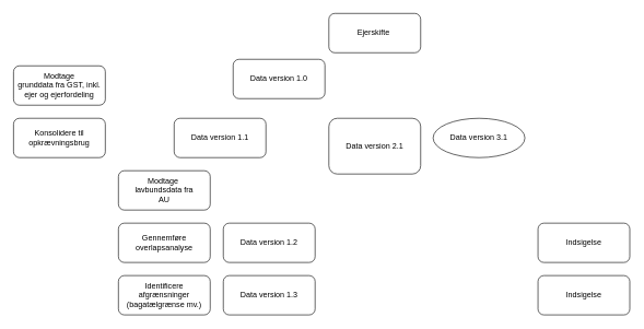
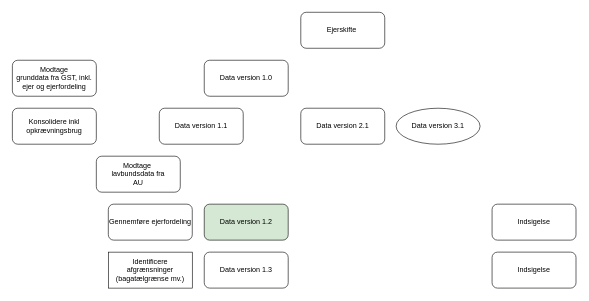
- <mxCell id="11" value="Data version 1.0" style="rounded=1;whiteSpace=wrap;html=1;" vertex="1" parent="1"><mxGeometry x="355" y="90" width="140" height="60" as="geometry" /></mxCell>
+ <mxCell id="11" value="Data version 1.0" style="rounded=1;whiteSpace=wrap;html=1;" vertex="1" parent="1"><mxGeometry x="340" y="100" width="140" height="60" as="geometry" /></mxCell>
- <mxCell id="9" value="Konsolidere til opkrævningsbrug" style="rounded=1;whiteSpace=wrap;html=1;" vertex="1" parent="1"><mxGeometry x="20" y="180" width="140" height="60" as="geometry" /></mxCell>
+ <mxCell id="9" value="Konsolidere inkl opkrævningsbrug" style="rounded=1;whiteSpace=wrap;html=1;" vertex="1" parent="1"><mxGeometry x="20" y="180" width="140" height="60" as="geometry" /></mxCell>
- <mxCell id="14" value="Data version 2.1" style="rounded=1;whiteSpace=wrap;html=1;" vertex="1" parent="1"><mxGeometry x="501" y="180" width="140" height="85" as="geometry" /></mxCell>
+ <mxCell id="14" value="Data version 2.1" style="rounded=1;whiteSpace=wrap;html=1;" vertex="1" parent="1"><mxGeometry x="501" y="180" width="140" height="60" as="geometry" /></mxCell>
- <mxCell id="3" value="Modtage&amp;nbsp;&lt;div&gt;lavbundsdata fra&lt;div&gt;AU&lt;/div&gt;&lt;/div&gt;" style="rounded=1;whiteSpace=wrap;html=1;" parent="1" vertex="1"><mxGeometry x="180" y="260" width="140" height="60" as="geometry" /></mxCell>
+ <mxCell id="3" value="Modtage&amp;nbsp;&lt;div&gt;lavbundsdata fra&lt;div&gt;AU&lt;/div&gt;&lt;/div&gt;" style="rounded=1;whiteSpace=wrap;html=1;" parent="1" vertex="1"><mxGeometry x="160" y="260" width="140" height="60" as="geometry" /></mxCell>
- <mxCell id="5" value="Gennemføre overlapsanalyse" style="rounded=1;whiteSpace=wrap;html=1;" parent="1" vertex="1"><mxGeometry x="180" y="340" width="140" height="60" as="geometry" /></mxCell>
+ <mxCell id="5" value="Gennemføre ejerfordeling" style="rounded=1;whiteSpace=wrap;html=1;" parent="1" vertex="1"><mxGeometry x="180" y="340" width="140" height="60" as="geometry" /></mxCell>
- <mxCell id="6" value="Data version 1.2" style="rounded=1;whiteSpace=wrap;html=1;" parent="1" vertex="1"><mxGeometry x="340" y="340" width="140" height="60" as="geometry" /></mxCell>
+ <mxCell id="6" value="Data version 1.2" style="rounded=1;whiteSpace=wrap;html=1;fillColor=#d5e8d4;" parent="1" vertex="1"><mxGeometry x="340" y="340" width="140" height="60" as="geometry" /></mxCell>
- <mxCell id="4" value="Identificere afgrænsninger&lt;div&gt;(bagatælgrænse mv.)&lt;/div&gt;" style="rounded=1;whiteSpace=wrap;html=1;" parent="1" vertex="1"><mxGeometry x="180" y="420" width="140" height="60" as="geometry" /></mxCell>
+ <mxCell id="4" value="Identificere afgrænsninger&lt;div&gt;(bagatælgrænse mv.)&lt;/div&gt;" style="whiteSpace=wrap;html=1;rounded=0;" parent="1" vertex="1"><mxGeometry x="180" y="420" width="140" height="60" as="geometry" /></mxCell>
